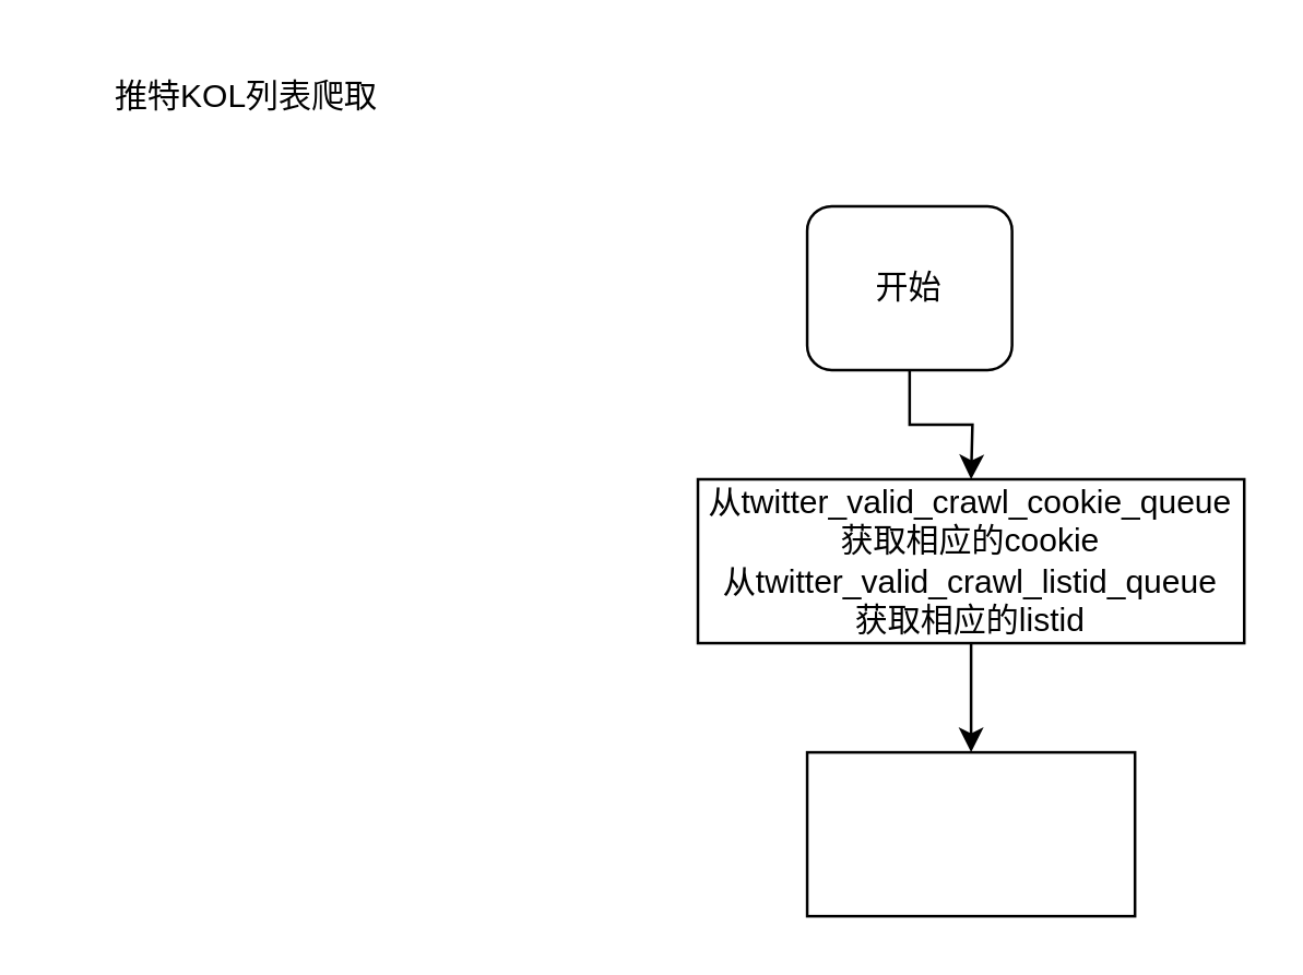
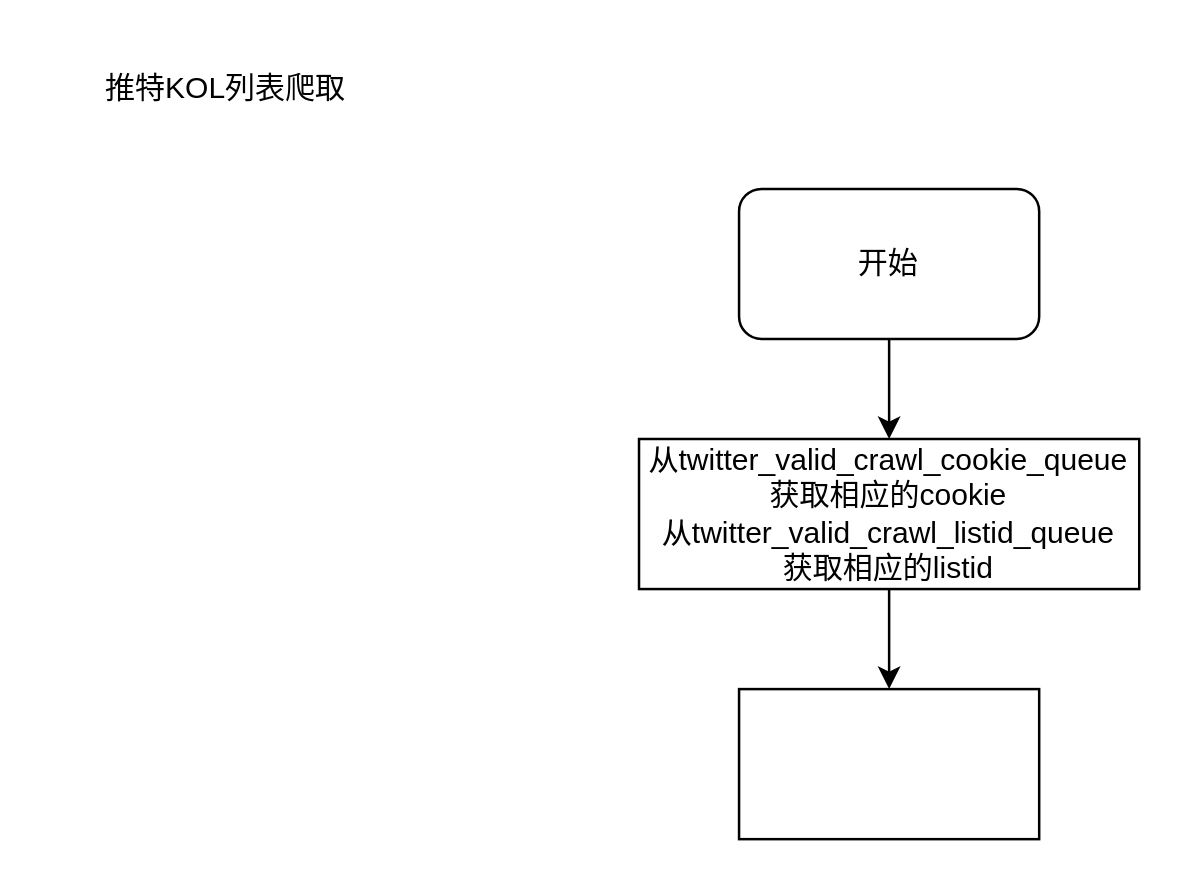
- <mxCell id="3" value="开始" style="rounded=1;whiteSpace=wrap;html=1;" vertex="1" parent="1"><mxGeometry x="295" y="75" width="75" height="60" as="geometry" /></mxCell>
+ <mxCell id="3" value="开始" style="rounded=1;whiteSpace=wrap;html=1;" vertex="1" parent="1"><mxGeometry x="295" y="75" width="120" height="60" as="geometry" /></mxCell>
